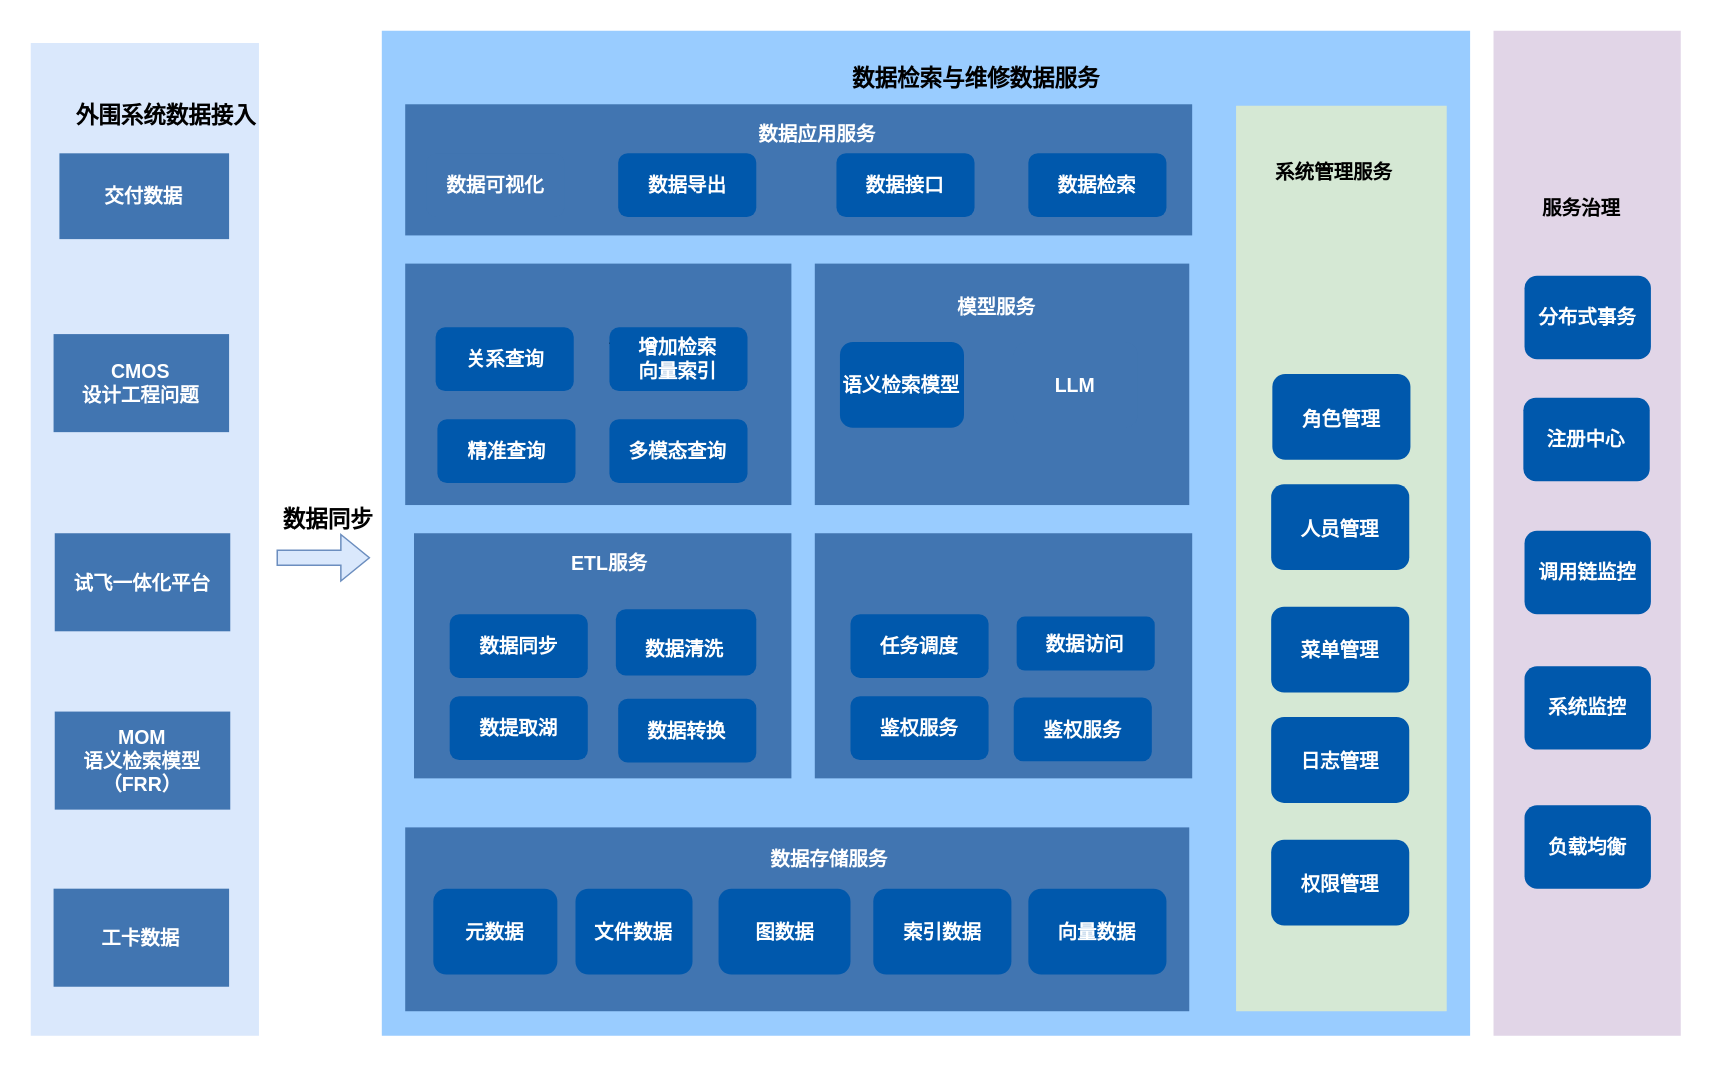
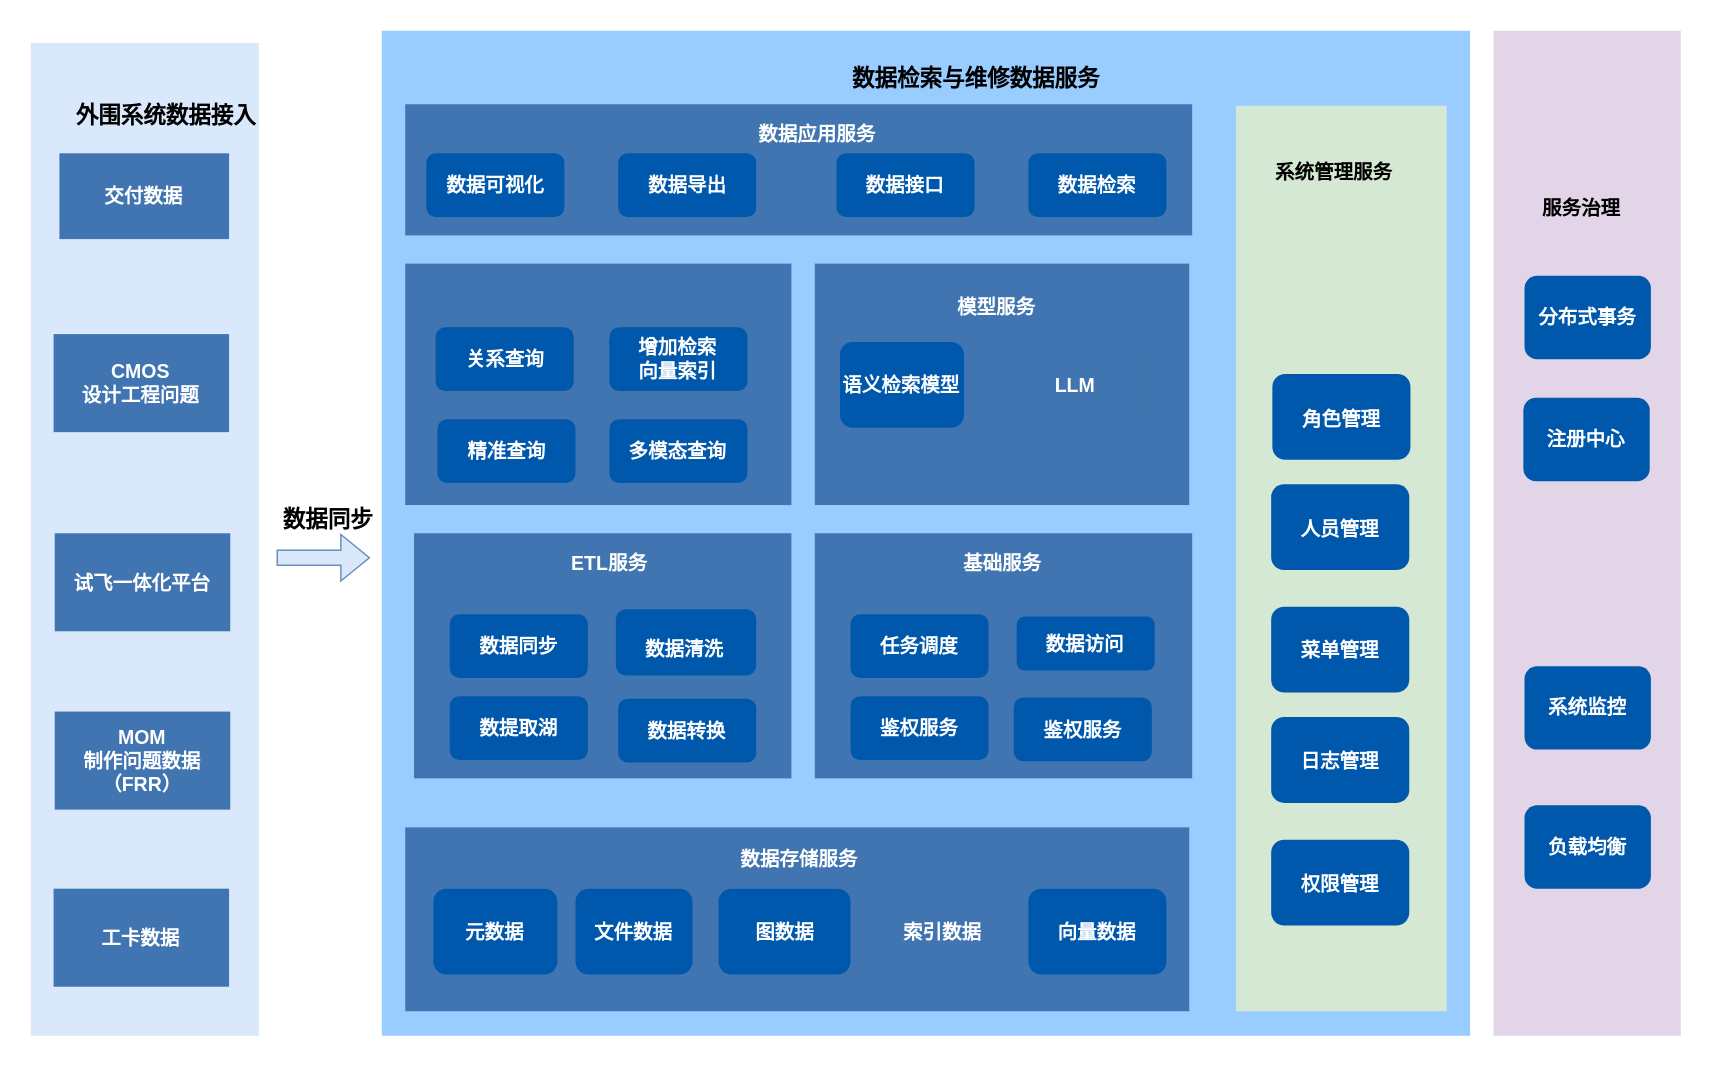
- <mxCell id="69" value="数据可视化" style="rounded=1;whiteSpace=wrap;html=1;fontStyle=1;fontSize=13;strokeColor=none;fillColor=#4175b1;fontColor=#FFFFFF;" parent="1" vertex="1"><mxGeometry x="283.688" y="101.707" width="92.057" height="42.488" as="geometry" /></mxCell>
+ <mxCell id="69" value="数据可视化" style="rounded=1;whiteSpace=wrap;html=1;fontStyle=1;fontSize=13;strokeColor=none;fillColor=#0058AC;fontColor=#FFFFFF;" parent="1" vertex="1"><mxGeometry x="283.688" y="101.707" width="92.057" height="42.488" as="geometry" /></mxCell>
+ <mxCell id="40" value="基础服务" style="text;html=1;align=center;verticalAlign=middle;whiteSpace=wrap;rounded=0;fontStyle=1;fontSize=13;strokeColor=none;fontColor=#FFFFFF;" parent="1" vertex="1"><mxGeometry x="633.387" y="362.354" width="70.213" height="24.512" as="geometry" /></mxCell>
- <mxCell id="78" value="调用链监控" style="rounded=1;whiteSpace=wrap;html=1;fontStyle=1;fontSize=13;strokeColor=none;fillColor=#0058AC;fontColor=#FFFFFF;" parent="1" vertex="1"><mxGeometry x="1015.851" y="353.366" width="84.255" height="55.561" as="geometry" /></mxCell>
- <mxCell id="10" value="&lt;span style=&quot;color: rgb(255, 255, 255);&quot;&gt;MOM&lt;/span&gt;&lt;div style=&quot;color: rgb(255, 255, 255);&quot;&gt;语义检索模型（FRR）&lt;/div&gt;" style="rounded=0;whiteSpace=wrap;html=1;fillColor=#4175B1;fontStyle=1;fontSize=13;strokeColor=none;" parent="1" vertex="1"><mxGeometry x="35.993" y="473.884" width="117.021" height="65.366" as="geometry" /></mxCell>
+ <mxCell id="10" value="&lt;span style=&quot;color: rgb(255, 255, 255);&quot;&gt;MOM&lt;/span&gt;&lt;div style=&quot;color: rgb(255, 255, 255);&quot;&gt;制作问题数据（FRR）&lt;/div&gt;" style="rounded=0;whiteSpace=wrap;html=1;fillColor=#4175B1;fontStyle=1;fontSize=13;strokeColor=none;" parent="1" vertex="1"><mxGeometry x="35.993" y="473.884" width="117.021" height="65.366" as="geometry" /></mxCell>
- <mxCell id="13" value="数据存储服务" style="text;html=1;align=center;verticalAlign=middle;whiteSpace=wrap;rounded=0;fontStyle=1;fontSize=13;strokeColor=none;fontColor=#FFFFFF;" parent="1" vertex="1"><mxGeometry x="505.16" y="559.27" width="94.84" height="24.51" as="geometry" /></mxCell>
+ <mxCell id="13" value="数据存储服务" style="text;html=1;align=center;verticalAlign=middle;whiteSpace=wrap;rounded=0;fontStyle=1;fontSize=13;strokeColor=none;fontColor=#FFFFFF;" parent="1" vertex="1"><mxGeometry x="485.16" y="559.27" width="94.84" height="24.51" as="geometry" /></mxCell>
- <mxCell id="17" value="索引数据" style="rounded=1;whiteSpace=wrap;html=1;fontStyle=1;fontSize=13;strokeColor=none;fillColor=#0058AC;fontColor=#FFFFFF;" parent="1" vertex="1"><mxGeometry x="581.702" y="591.951" width="92.057" height="57.195" as="geometry" /></mxCell>
+ <mxCell id="17" value="索引数据" style="rounded=1;whiteSpace=wrap;html=1;fontStyle=1;fontSize=13;strokeColor=none;fillColor=#4175b1;fontColor=#FFFFFF;" parent="1" vertex="1"><mxGeometry x="581.702" y="591.951" width="92.057" height="57.195" as="geometry" /></mxCell>
